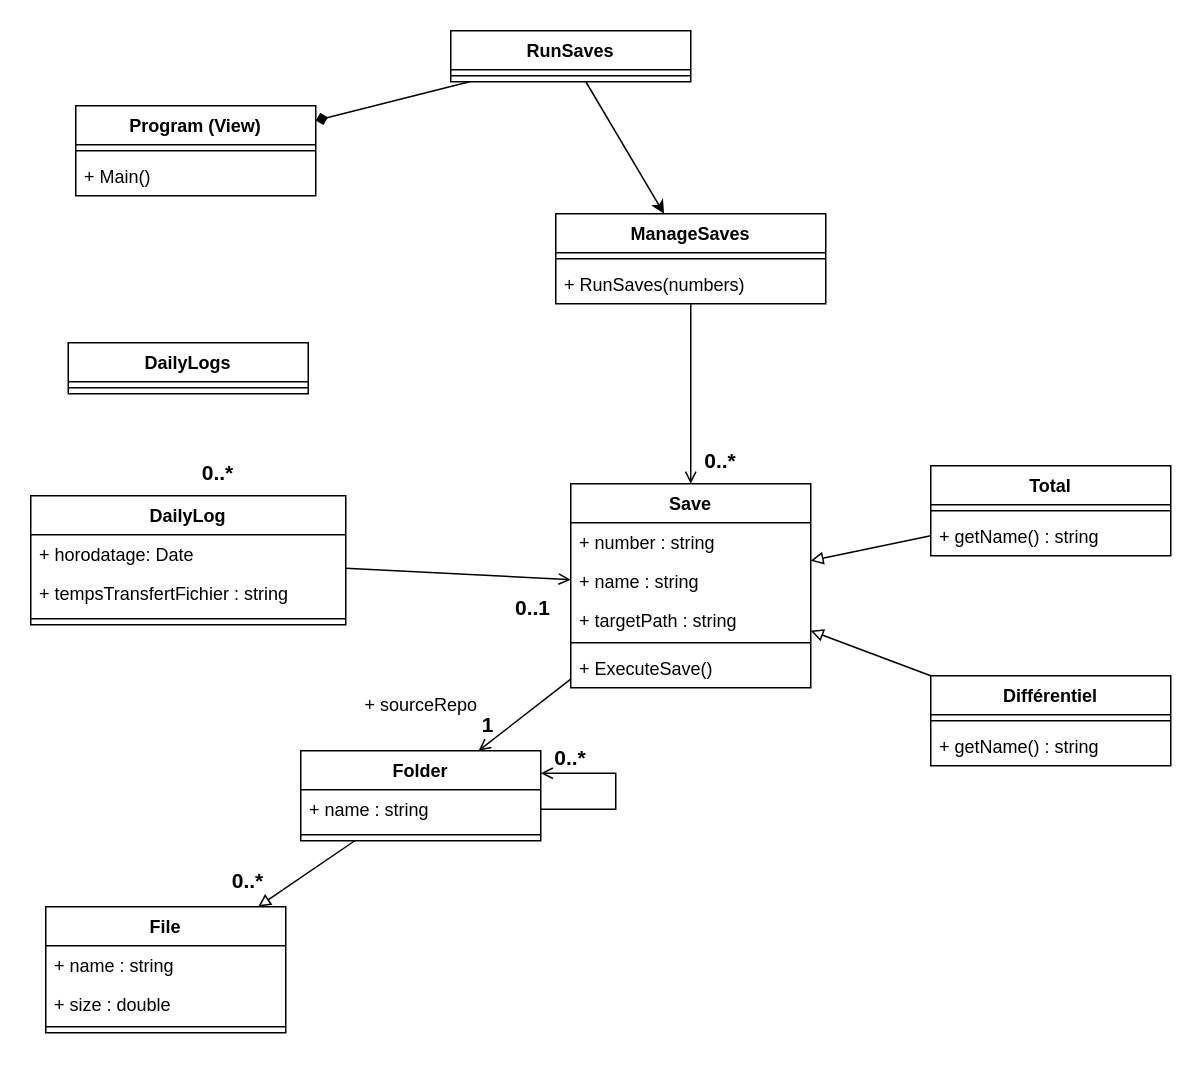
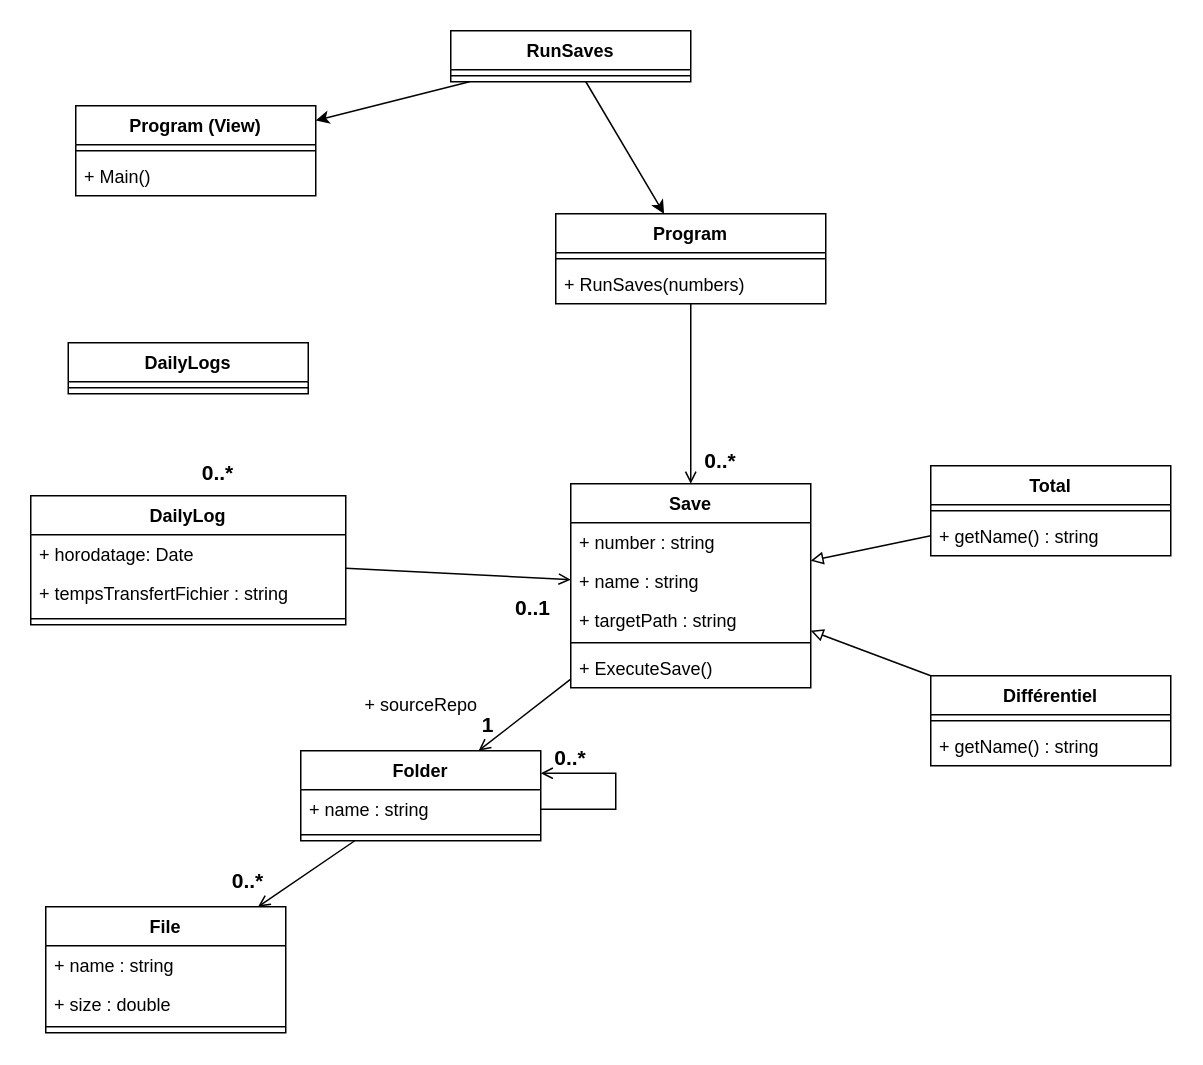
- <mxCell id="46" value="" style="endArrow=diamond;html=1;rounded=0;" edge="1" parent="1" source="21" target="18"><mxGeometry width="50" height="50" relative="1" as="geometry"><mxPoint x="430" y="390" as="sourcePoint" /><mxPoint x="480" y="340" as="targetPoint" /></mxGeometry></mxCell>
+ <mxCell id="46" value="" style="endArrow=classic;html=1;rounded=0;" edge="1" parent="1" source="21" target="18"><mxGeometry width="50" height="50" relative="1" as="geometry"><mxPoint x="430" y="390" as="sourcePoint" /><mxPoint x="480" y="340" as="targetPoint" /></mxGeometry></mxCell>
- <mxCell id="29" value="ManageSaves" style="swimlane;fontStyle=1;align=center;verticalAlign=top;childLayout=stackLayout;horizontal=1;startSize=26;horizontalStack=0;resizeParent=1;resizeParentMax=0;resizeLast=0;collapsible=1;marginBottom=0;whiteSpace=wrap;html=1;" parent="1" vertex="1"><mxGeometry x="370" y="142" width="180" height="60" as="geometry" /></mxCell>
+ <mxCell id="29" value="Program" style="swimlane;fontStyle=1;align=center;verticalAlign=top;childLayout=stackLayout;horizontal=1;startSize=26;horizontalStack=0;resizeParent=1;resizeParentMax=0;resizeLast=0;collapsible=1;marginBottom=0;whiteSpace=wrap;html=1;" parent="1" vertex="1"><mxGeometry x="370" y="142" width="180" height="60" as="geometry" /></mxCell>
- <mxCell id="27" value="" style="endArrow=block;html=1;rounded=0;endFill=0;" parent="1" source="23" target="14" edge="1"><mxGeometry width="50" height="50" relative="1" as="geometry"><mxPoint x="255" y="620" as="sourcePoint" /><mxPoint x="210" y="634" as="targetPoint" /></mxGeometry></mxCell>
+ <mxCell id="27" value="" style="endArrow=open;html=1;rounded=0;endFill=0;" parent="1" source="23" target="14" edge="1"><mxGeometry width="50" height="50" relative="1" as="geometry"><mxPoint x="255" y="620" as="sourcePoint" /><mxPoint x="210" y="634" as="targetPoint" /></mxGeometry></mxCell>
